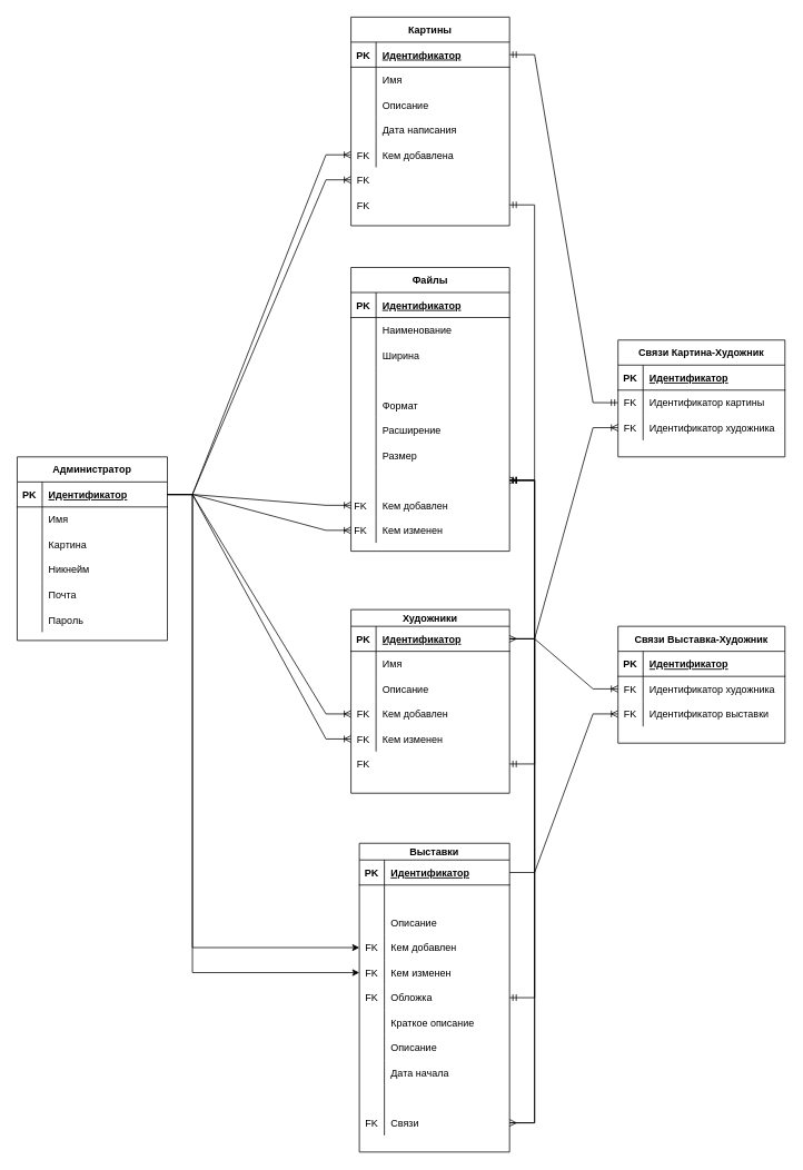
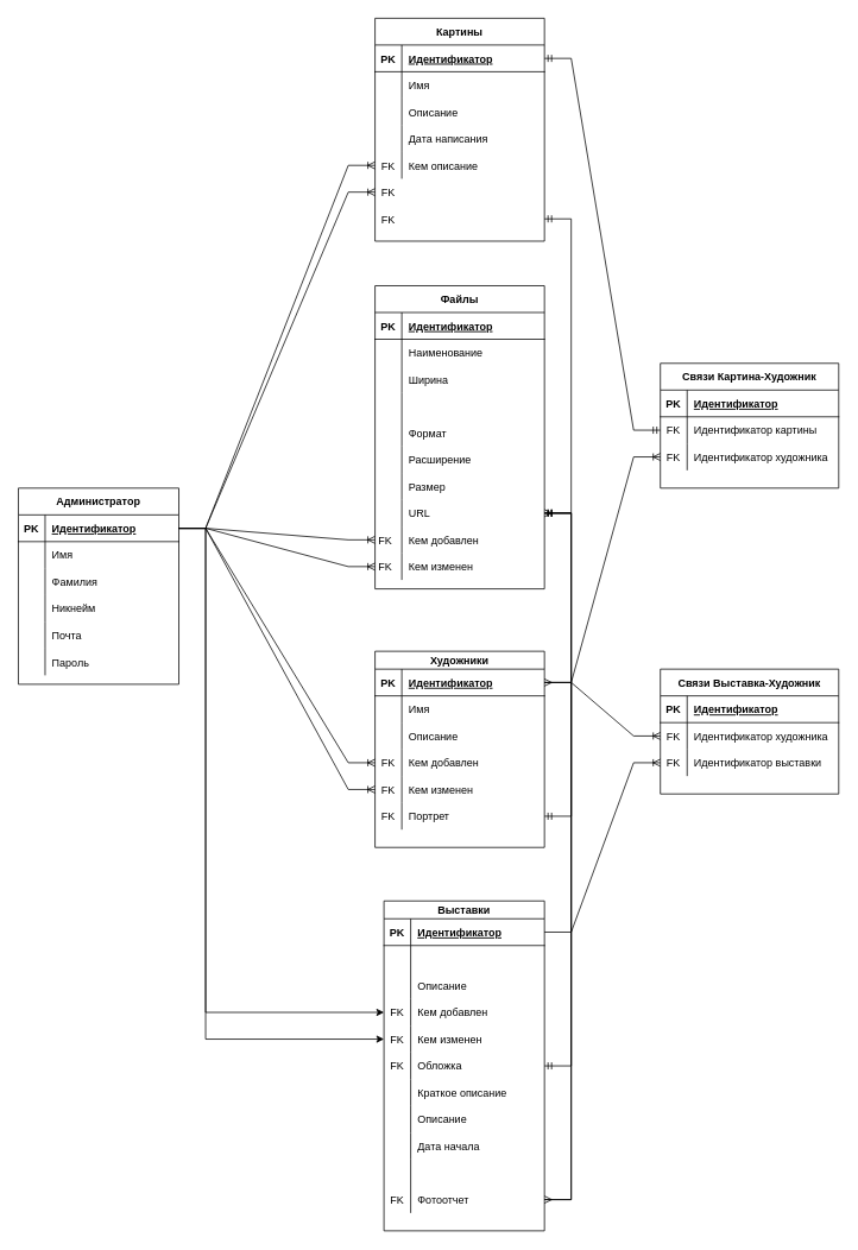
- <mxCell id="55" value="Кем добавлена" style="shape=partialRectangle;overflow=hidden;connectable=0;fillColor=none;top=0;left=0;bottom=0;right=0;align=left;spacingLeft=6;" vertex="1" parent="53"><mxGeometry x="30" width="160" height="30" as="geometry"><mxRectangle width="160" height="30" as="alternateBounds" /></mxGeometry></mxCell>
+ <mxCell id="55" value="Кем описание" style="shape=partialRectangle;overflow=hidden;connectable=0;fillColor=none;top=0;left=0;bottom=0;right=0;align=left;spacingLeft=6;" vertex="1" parent="53"><mxGeometry x="30" width="160" height="30" as="geometry"><mxRectangle width="160" height="30" as="alternateBounds" /></mxGeometry></mxCell>
+ <mxCell id="94" value="URL" style="shape=partialRectangle;overflow=hidden;connectable=0;fillColor=none;top=0;left=0;bottom=0;right=0;align=left;spacingLeft=6;" vertex="1" parent="92"><mxGeometry x="30" width="160" height="30" as="geometry"><mxRectangle width="160" height="30" as="alternateBounds" /></mxGeometry></mxCell>
- <mxCell id="30" value="Картина" style="shape=partialRectangle;overflow=hidden;connectable=0;fillColor=none;top=0;left=0;bottom=0;right=0;align=left;spacingLeft=6;" vertex="1" parent="28"><mxGeometry x="30" width="150" height="30" as="geometry"><mxRectangle width="150" height="30" as="alternateBounds" /></mxGeometry></mxCell>
+ <mxCell id="30" value="Фамилия" style="shape=partialRectangle;overflow=hidden;connectable=0;fillColor=none;top=0;left=0;bottom=0;right=0;align=left;spacingLeft=6;" vertex="1" parent="28"><mxGeometry x="30" width="150" height="30" as="geometry"><mxRectangle width="150" height="30" as="alternateBounds" /></mxGeometry></mxCell>
+ <mxCell id="20" value="Портрет" style="shape=partialRectangle;overflow=hidden;connectable=0;fillColor=none;top=0;left=0;bottom=0;right=0;align=left;spacingLeft=6;" vertex="1" parent="18"><mxGeometry x="30" width="160" height="30" as="geometry"><mxRectangle width="160" height="30" as="alternateBounds" /></mxGeometry></mxCell>
- <mxCell id="151" value="Связи" style="shape=partialRectangle;overflow=hidden;connectable=0;fillColor=none;top=0;left=0;bottom=0;right=0;align=left;spacingLeft=6;" vertex="1" parent="149"><mxGeometry x="30" width="150" height="30" as="geometry"><mxRectangle width="150" height="30" as="alternateBounds" /></mxGeometry></mxCell>
+ <mxCell id="151" value="Фотоотчет" style="shape=partialRectangle;overflow=hidden;connectable=0;fillColor=none;top=0;left=0;bottom=0;right=0;align=left;spacingLeft=6;" vertex="1" parent="149"><mxGeometry x="30" width="150" height="30" as="geometry"><mxRectangle width="150" height="30" as="alternateBounds" /></mxGeometry></mxCell>
